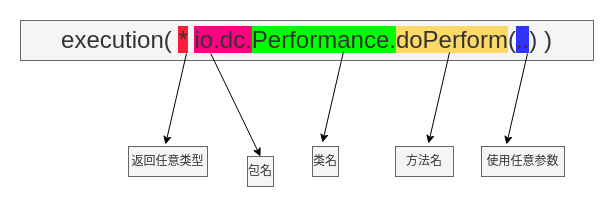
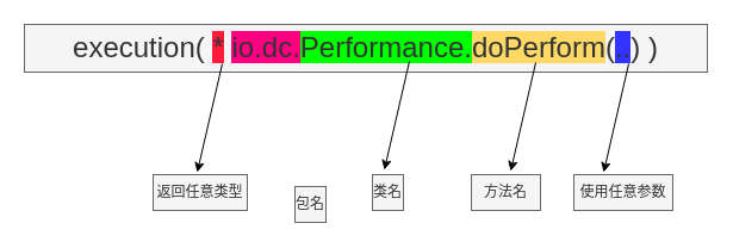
- <mxCell id="9" value="" style="endArrow=classic;html=1;rounded=0;fontSize=24;entryX=0.5;entryY=0;entryDx=0;entryDy=0;exitX=0.332;exitY=0.825;exitDx=0;exitDy=0;exitPerimeter=0;" parent="1" source="2" target="5" edge="1"><mxGeometry width="50" height="50" relative="1" as="geometry"><mxPoint x="267" y="55" as="sourcePoint" /><mxPoint x="353" y="148" as="targetPoint" /></mxGeometry></mxCell>
